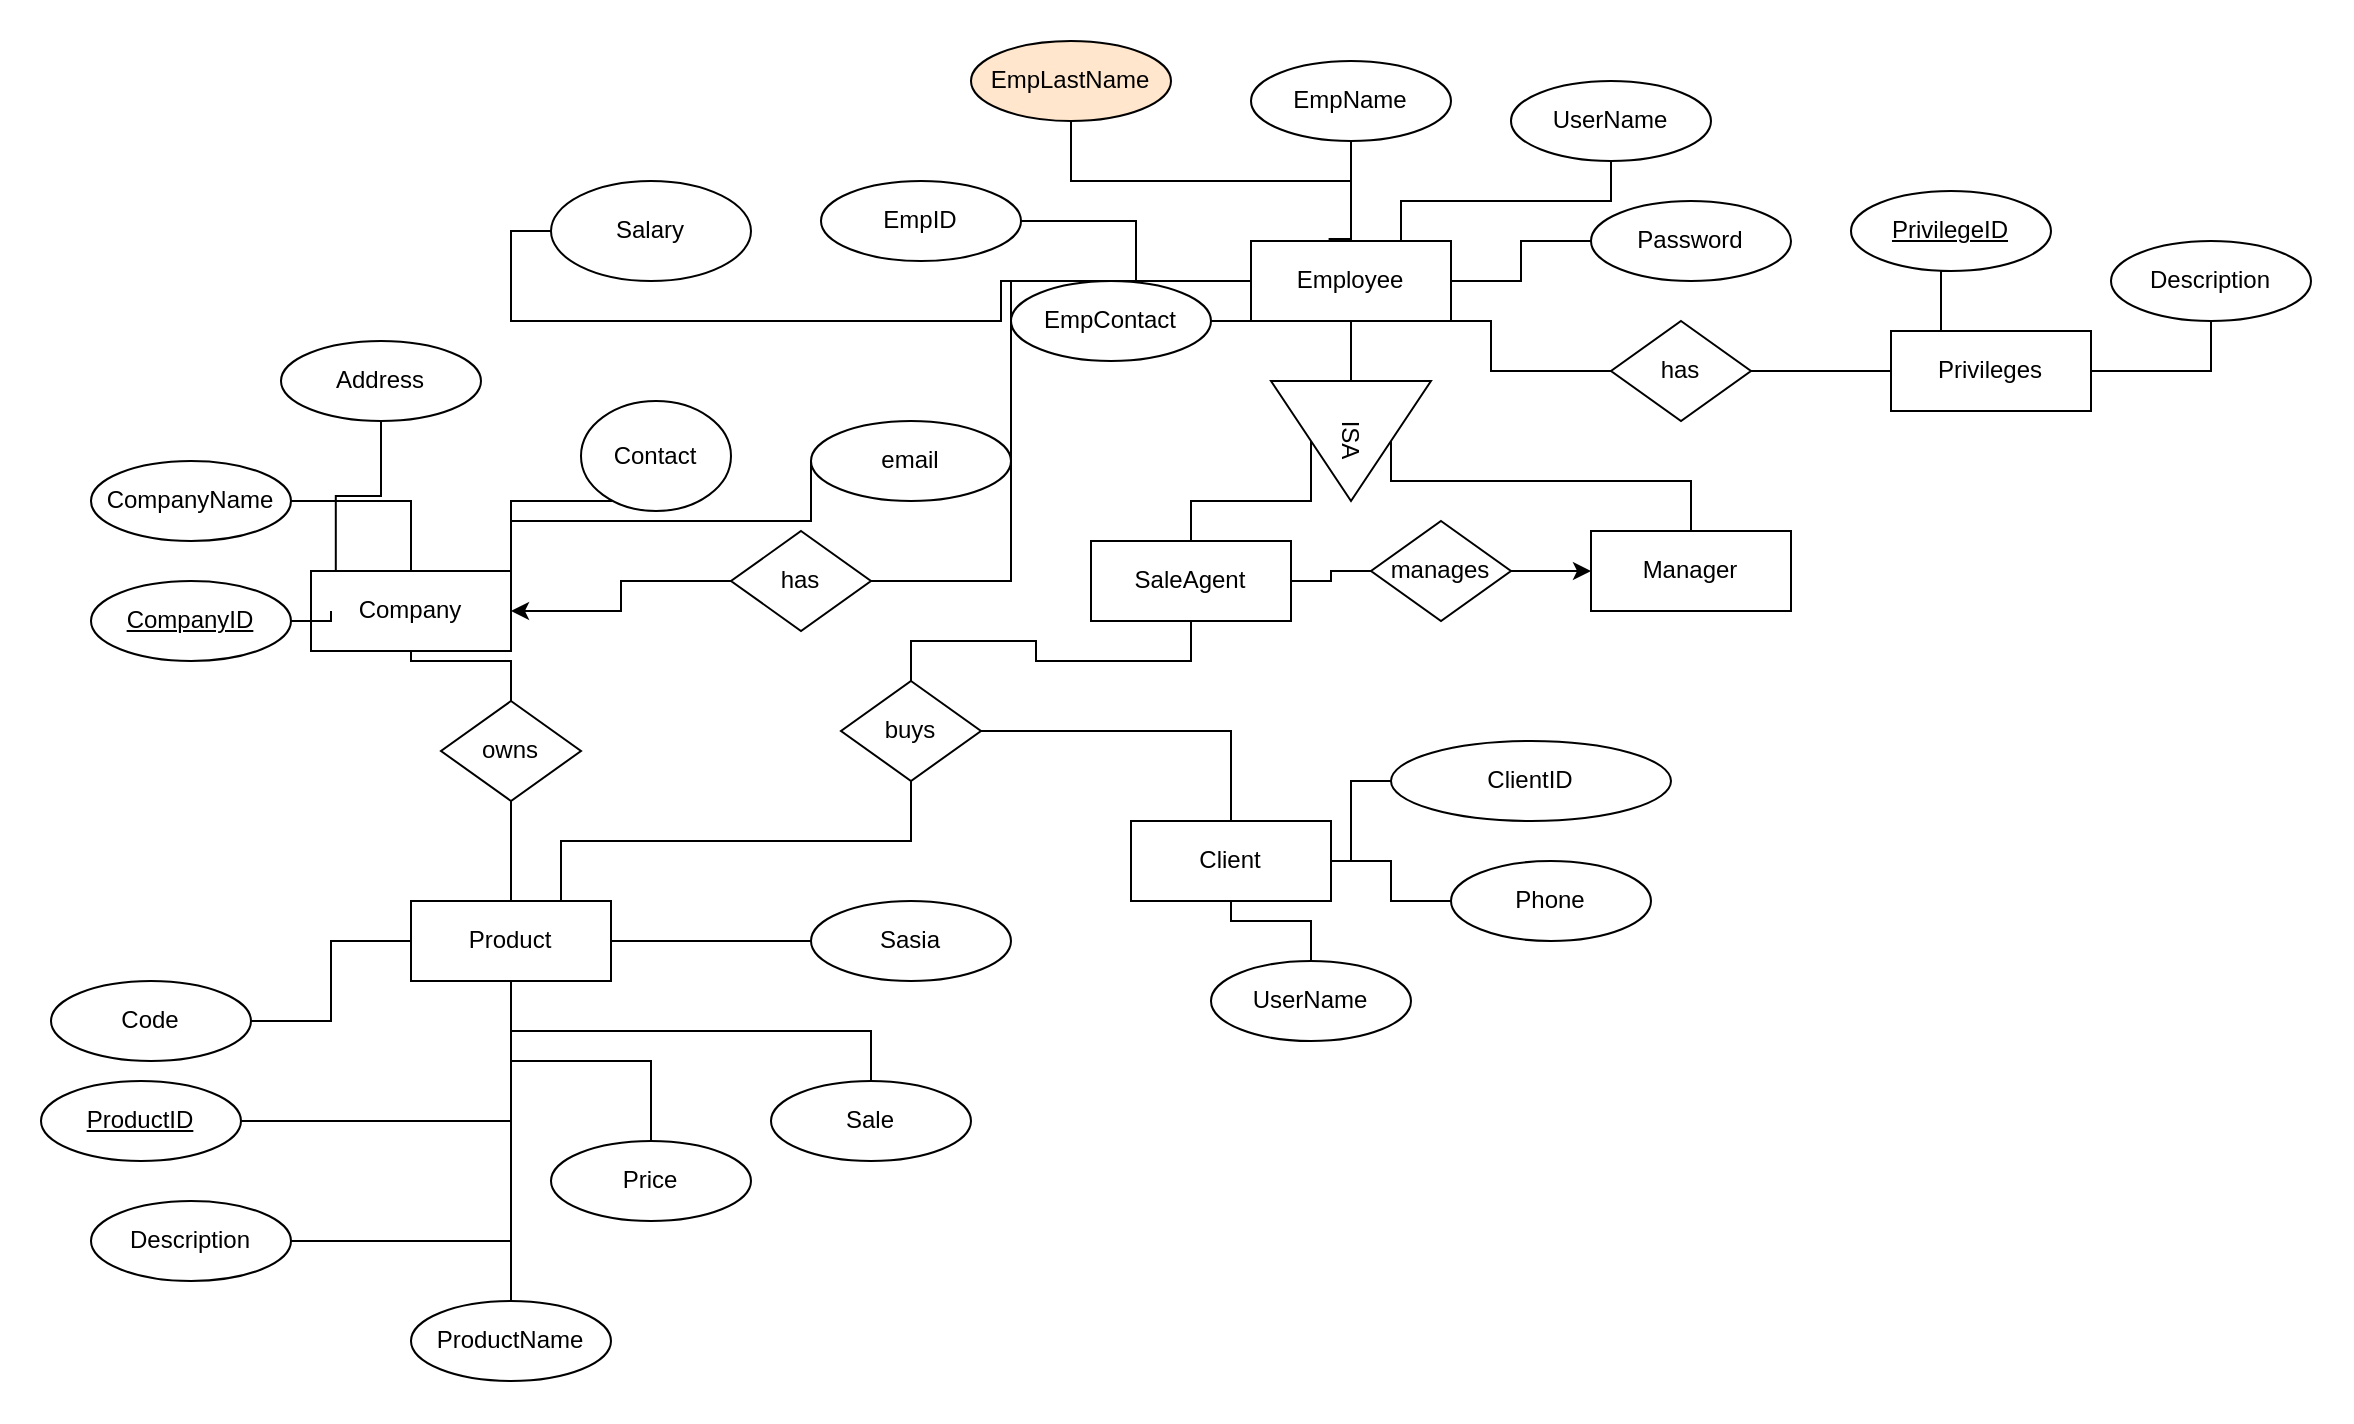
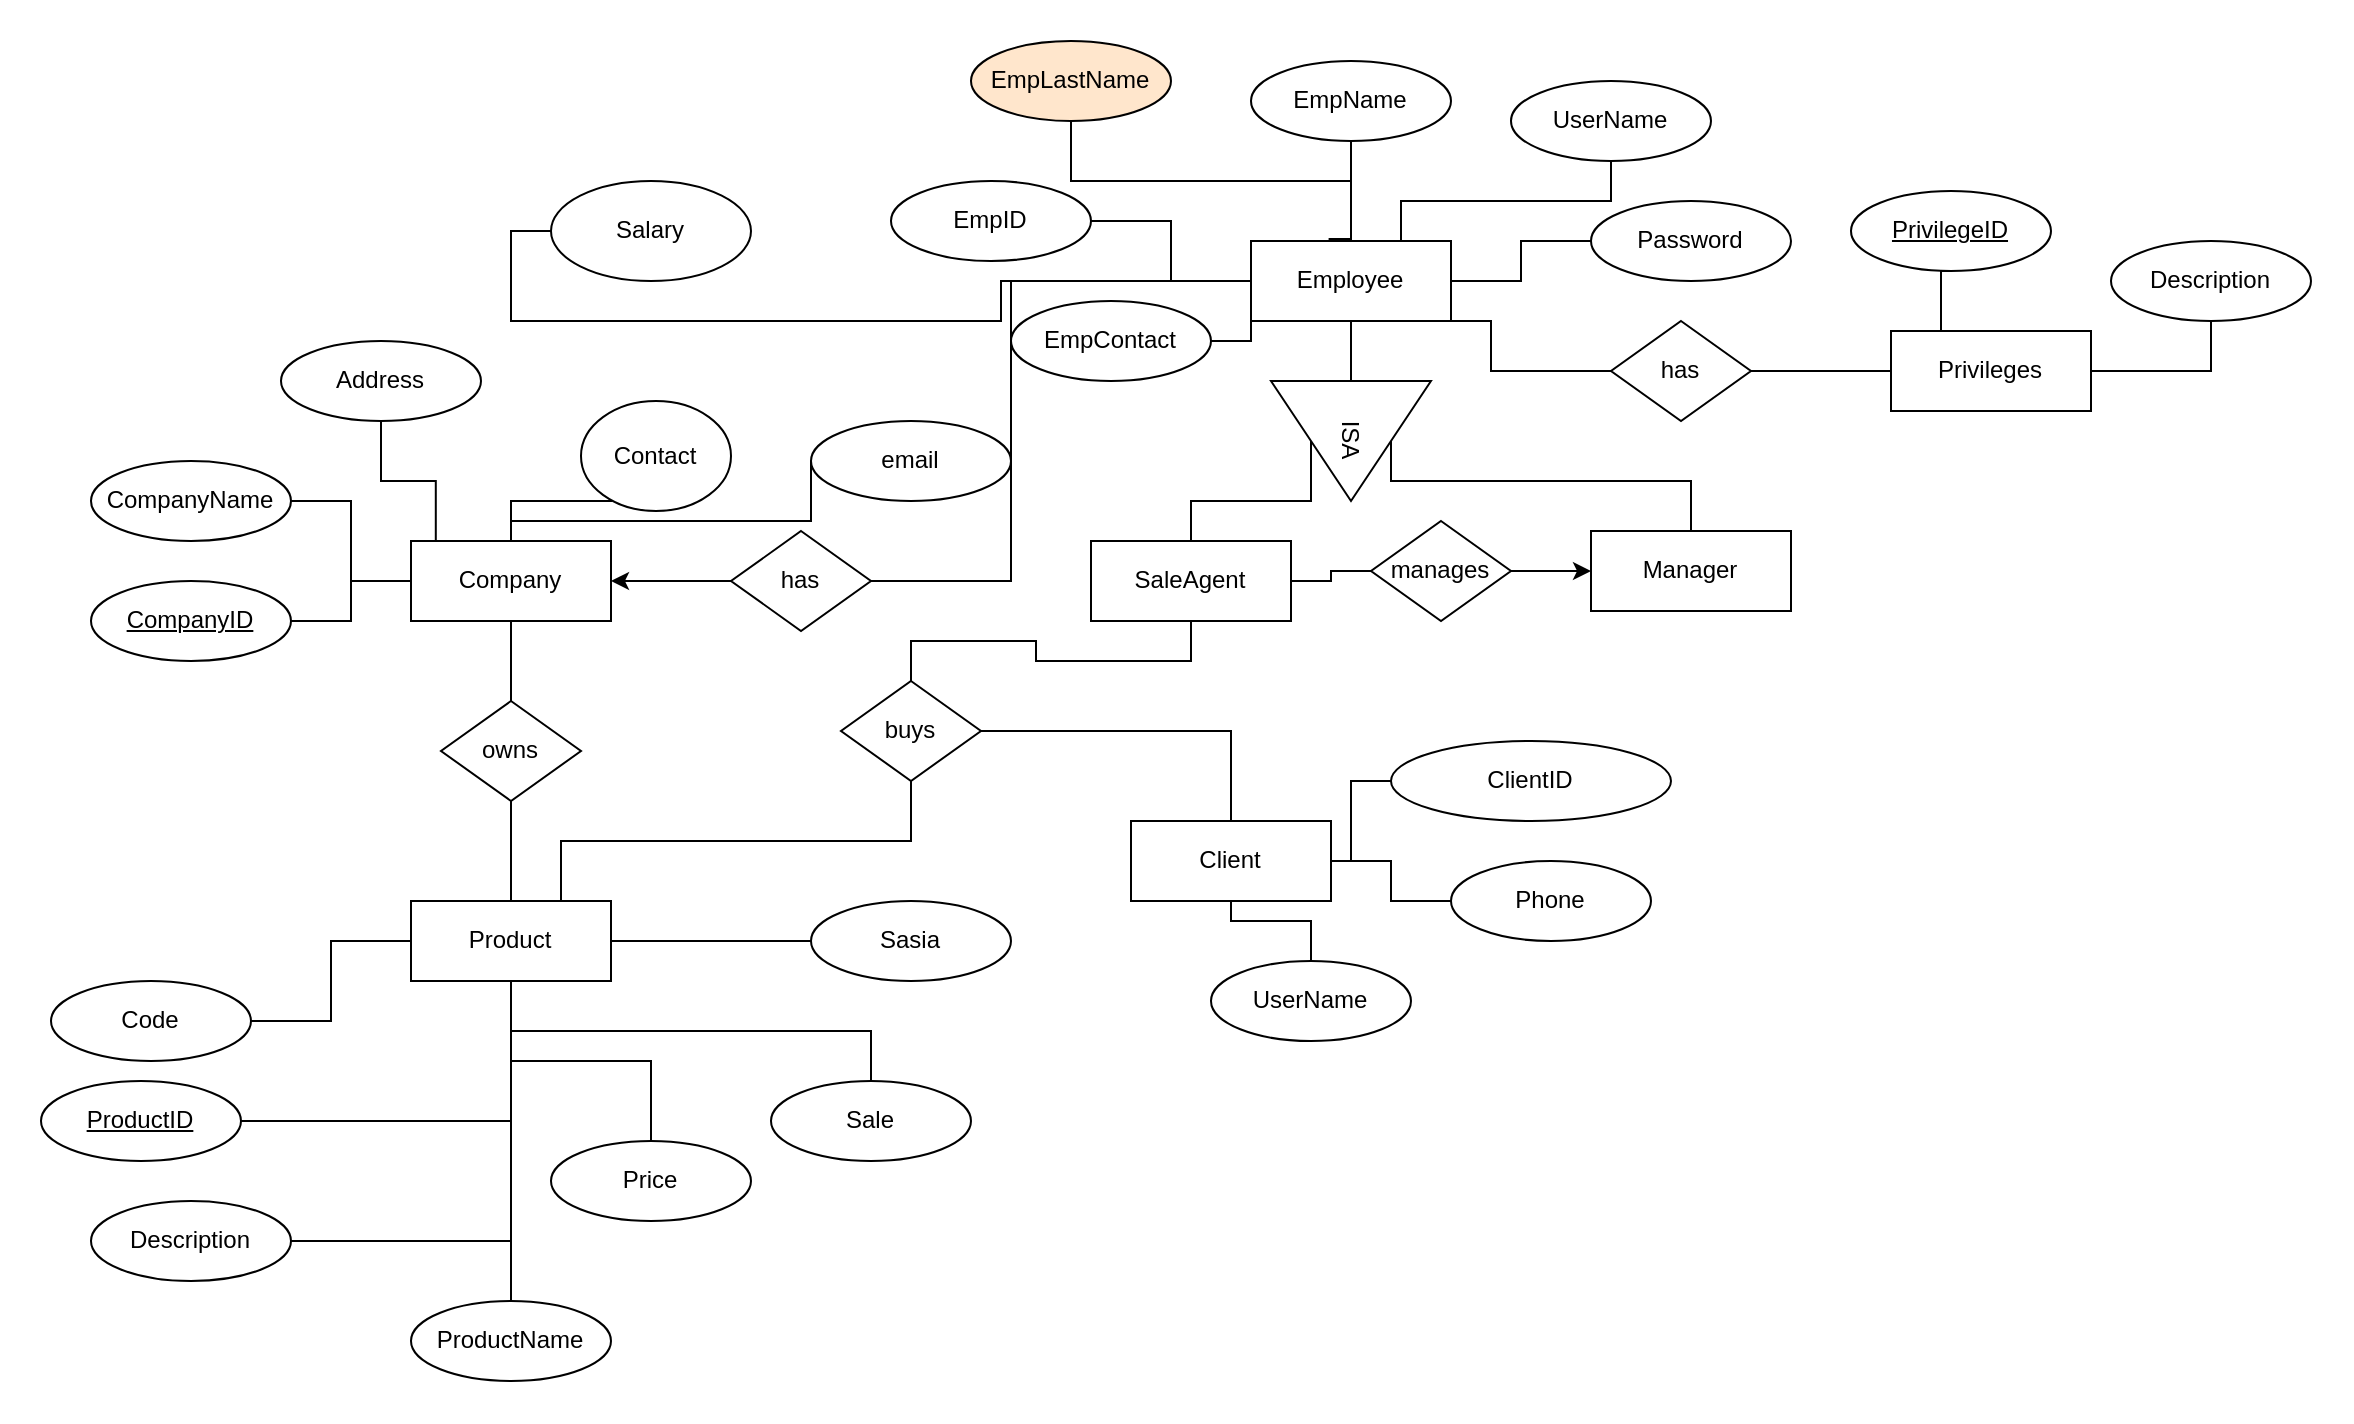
- <mxCell id="50" value="EmpID" style="ellipse;whiteSpace=wrap;html=1;align=center;fontStyle=0" vertex="1" parent="1"><mxGeometry x="410" y="90" width="100" height="40" as="geometry" /></mxCell>
+ <mxCell id="50" value="EmpID" style="ellipse;whiteSpace=wrap;html=1;align=center;fontStyle=0" vertex="1" parent="1"><mxGeometry x="445" y="90" width="100" height="40" as="geometry" /></mxCell>
- <mxCell id="52" value="EmpContact" style="ellipse;whiteSpace=wrap;html=1;align=center;fontStyle=0" vertex="1" parent="1"><mxGeometry x="505" y="140" width="100" height="40" as="geometry" /></mxCell>
+ <mxCell id="52" value="EmpContact" style="ellipse;whiteSpace=wrap;html=1;align=center;fontStyle=0" vertex="1" parent="1"><mxGeometry x="505" y="150" width="100" height="40" as="geometry" /></mxCell>
- <mxCell id="5" value="Company" style="whiteSpace=wrap;html=1;align=center;" vertex="1" parent="1"><mxGeometry x="155" y="285" width="100" height="40" as="geometry" /></mxCell>
+ <mxCell id="5" value="Company" style="whiteSpace=wrap;html=1;align=center;" vertex="1" parent="1"><mxGeometry x="205" y="270" width="100" height="40" as="geometry" /></mxCell>
